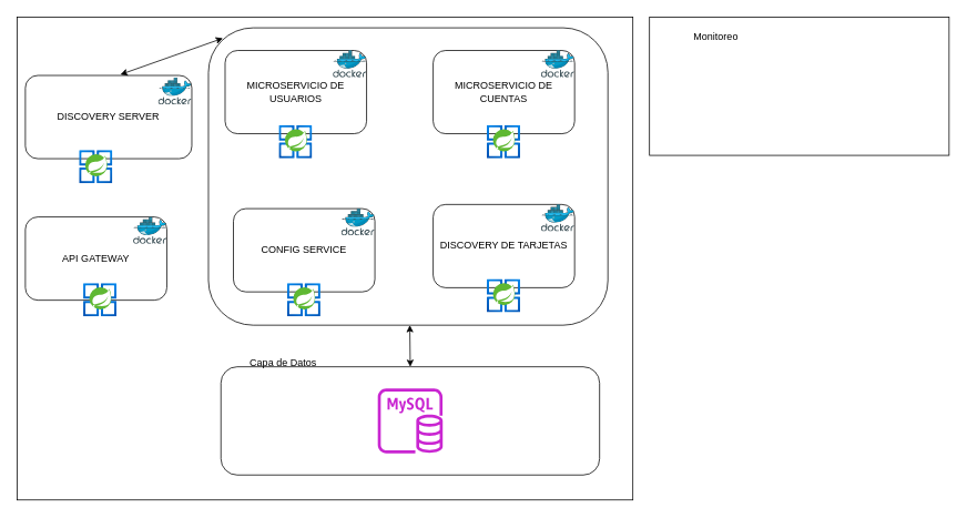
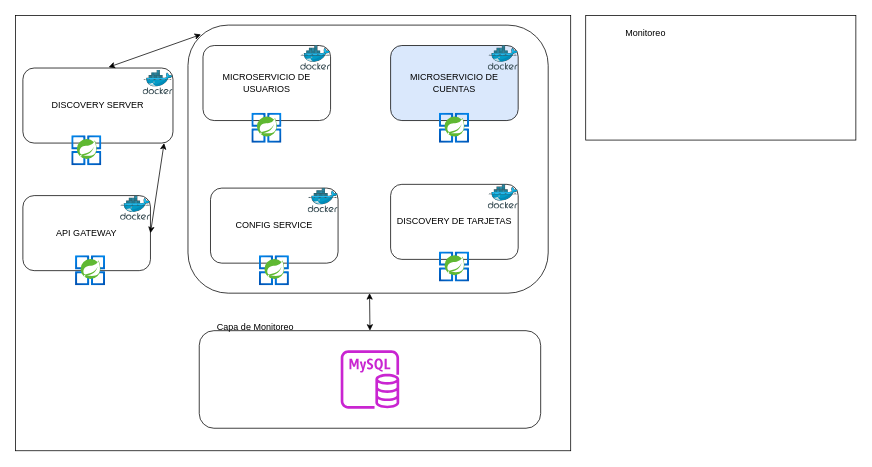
- <mxCell id="13" value="MICROSERVICIO DE CUENTAS" style="rounded=1;whiteSpace=wrap;html=1;" vertex="1" parent="1"><mxGeometry x="520" y="60" width="170" height="100" as="geometry" /></mxCell>
+ <mxCell id="13" value="MICROSERVICIO DE CUENTAS" style="rounded=1;whiteSpace=wrap;html=1;fillColor=#dae8fc;" vertex="1" parent="1"><mxGeometry x="520" y="60" width="170" height="100" as="geometry" /></mxCell>
+ <mxCell id="21" value="" style="endArrow=classic;startArrow=classic;html=1;rounded=0;exitX=1;exitY=0.5;exitDx=0;exitDy=0;entryX=0.941;entryY=1;entryDx=0;entryDy=0;entryPerimeter=0;" edge="1" parent="1" source="4" target="7"><mxGeometry width="50" height="50" relative="1" as="geometry"><mxPoint x="750" y="410" as="sourcePoint" /><mxPoint x="800" y="360" as="targetPoint" /></mxGeometry></mxCell>
- <mxCell id="30" value="Capa de Datos" style="text;html=1;align=center;verticalAlign=middle;whiteSpace=wrap;rounded=0;" vertex="1" parent="1"><mxGeometry x="270" y="420" width="140" height="30" as="geometry" /></mxCell>
+ <mxCell id="30" value="Capa de Monitoreo" style="text;html=1;align=center;verticalAlign=middle;whiteSpace=wrap;rounded=0;" vertex="1" parent="1"><mxGeometry x="270" y="420" width="140" height="30" as="geometry" /></mxCell>
